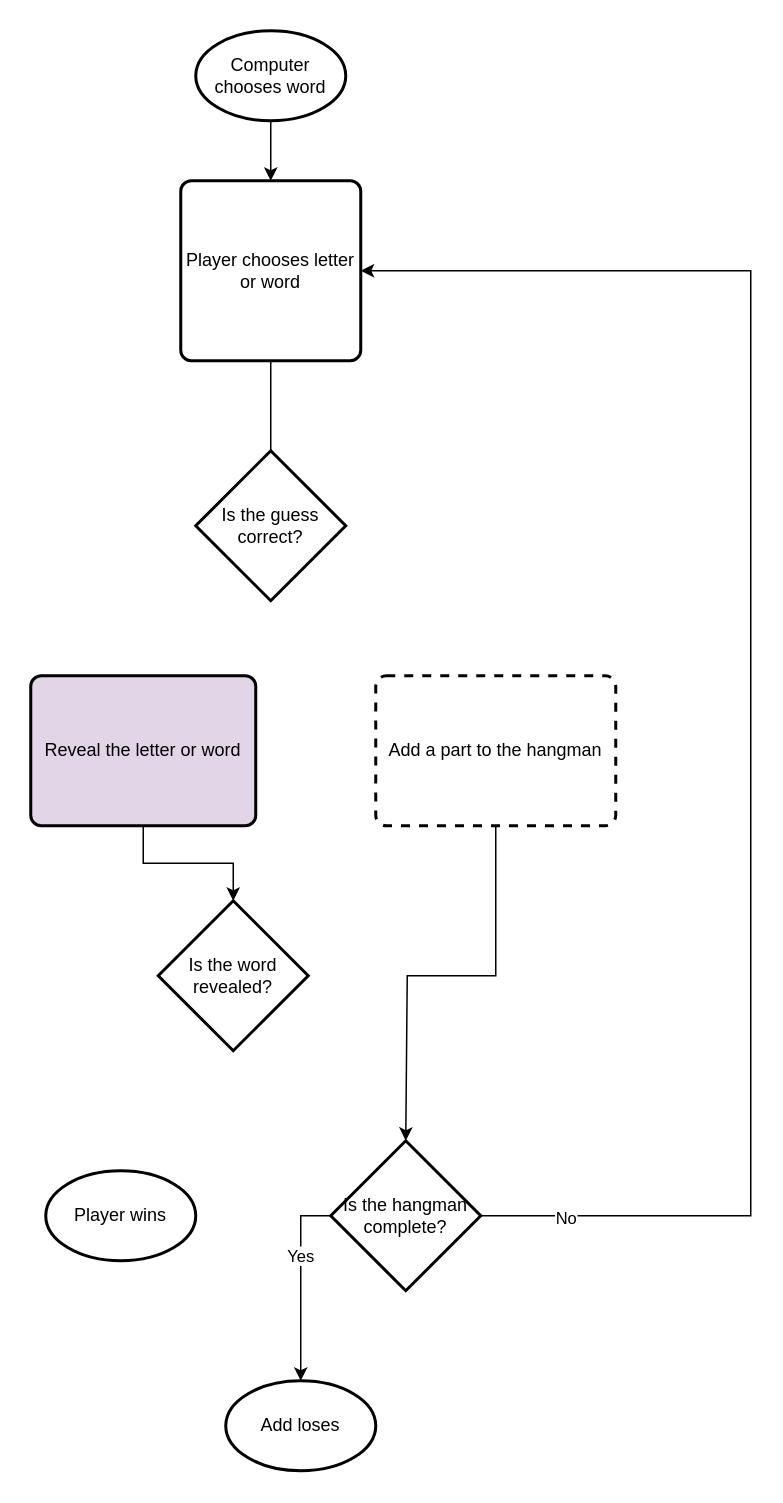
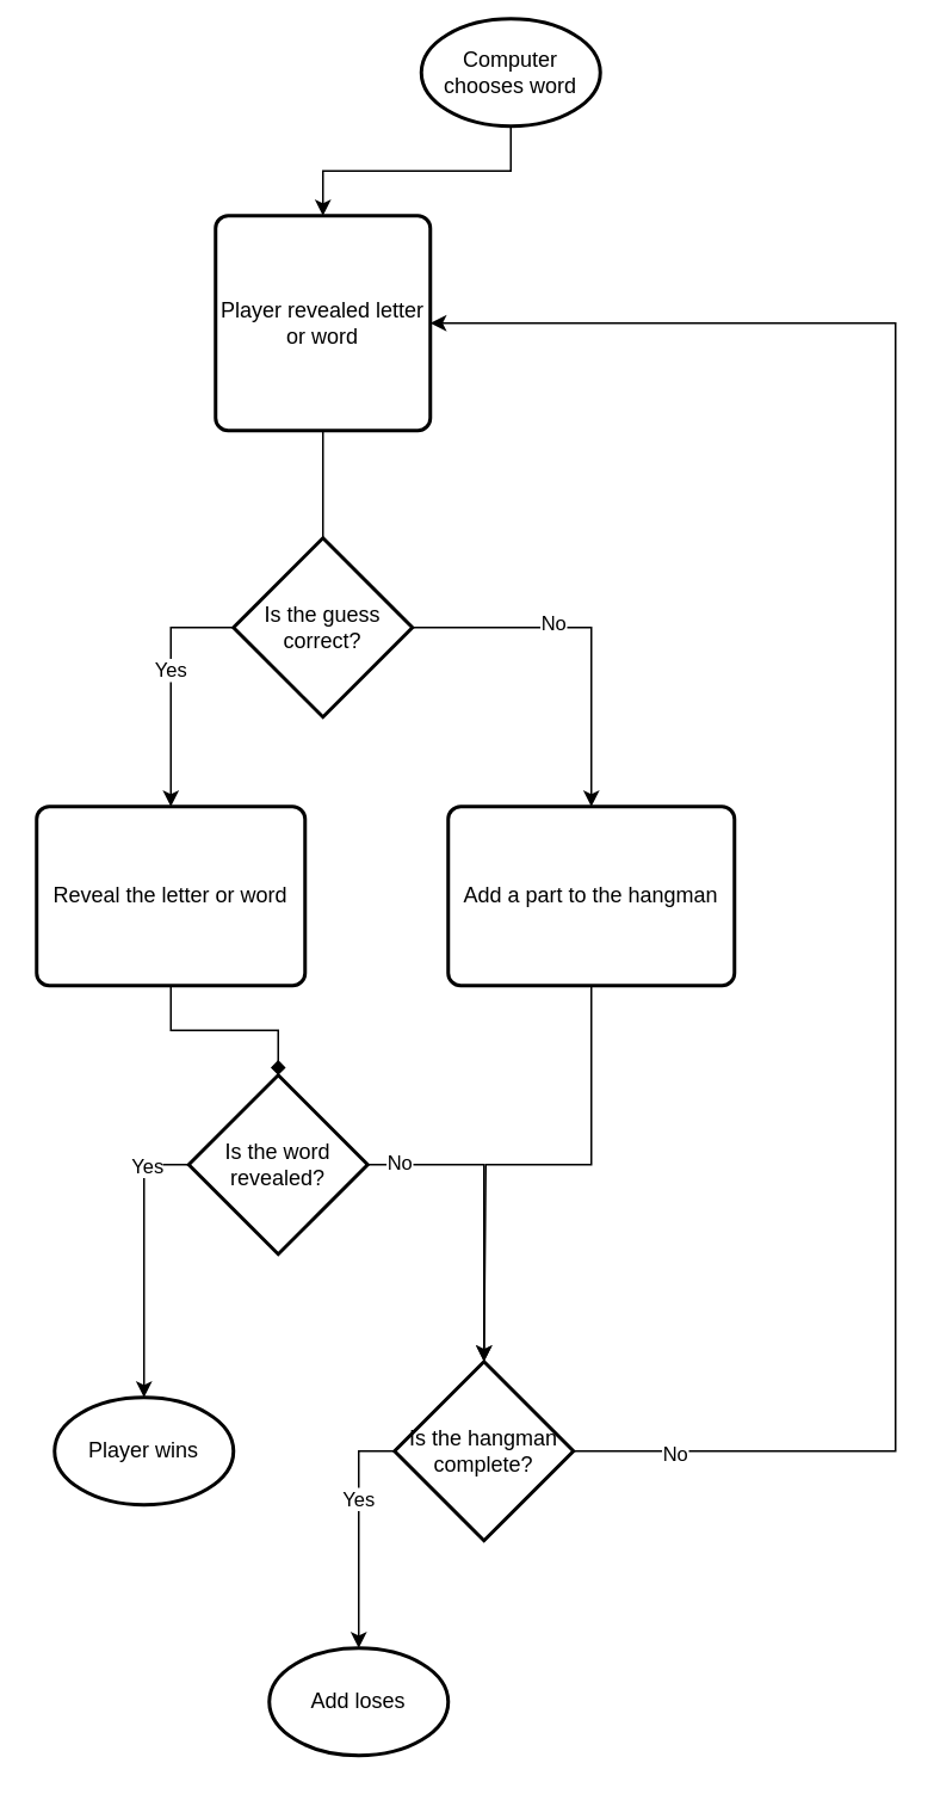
- <mxCell id="2" value="Computer chooses word" style="strokeWidth=2;html=1;shape=mxgraph.flowchart.start_1;whiteSpace=wrap;" vertex="1" parent="1"><mxGeometry x="130" y="20" width="100" height="60" as="geometry" /></mxCell>
+ <mxCell id="2" value="Computer chooses word" style="strokeWidth=2;html=1;shape=mxgraph.flowchart.start_1;whiteSpace=wrap;" vertex="1" parent="1"><mxGeometry x="235" y="10" width="100" height="60" as="geometry" /></mxCell>
- <mxCell id="3" value="Player chooses&amp;nbsp;&lt;span style=&quot;background-color: initial;&quot;&gt;letter or word&lt;/span&gt;" style="strokeWidth=2;html=1;shape=label;whiteSpace=wrap;rounded=1;absoluteArcSize=1;arcSize=14;" vertex="1" parent="1"><mxGeometry x="120" y="120" width="120" height="120" as="geometry" /></mxCell>
+ <mxCell id="3" value="Player revealed&amp;nbsp;&lt;span style=&quot;background-color: initial;&quot;&gt;letter or word&lt;/span&gt;" style="strokeWidth=2;html=1;shape=label;whiteSpace=wrap;rounded=1;absoluteArcSize=1;arcSize=14;" vertex="1" parent="1"><mxGeometry x="120" y="120" width="120" height="120" as="geometry" /></mxCell>
+ <mxCell id="6" style="edgeStyle=orthogonalEdgeStyle;rounded=0;orthogonalLoop=1;jettySize=auto;html=1;exitX=1;exitY=0.5;exitDx=0;exitDy=0;exitPerimeter=0;entryX=0.5;entryY=0;entryDx=0;entryDy=0;" edge="1" parent="1" source="8" target="10"><mxGeometry relative="1" as="geometry" /></mxCell>
+ <mxCell id="7" value="No" style="edgeLabel;html=1;align=center;verticalAlign=middle;resizable=0;points=[];" vertex="1" connectable="0" parent="6"><mxGeometry x="-0.22" y="3" relative="1" as="geometry"><mxPoint as="offset" /></mxGeometry></mxCell>
+ <mxCell id="4" style="edgeStyle=orthogonalEdgeStyle;rounded=0;orthogonalLoop=1;jettySize=auto;html=1;exitX=0;exitY=0.5;exitDx=0;exitDy=0;exitPerimeter=0;entryX=0.5;entryY=0;entryDx=0;entryDy=0;" edge="1" parent="1" source="8" target="9"><mxGeometry relative="1" as="geometry" /></mxCell>
+ <mxCell id="5" value="Yes" style="edgeLabel;html=1;align=center;verticalAlign=middle;resizable=0;points=[];" vertex="1" connectable="0" parent="4"><mxGeometry x="-0.141" y="-1" relative="1" as="geometry"><mxPoint as="offset" /></mxGeometry></mxCell>
- <mxCell id="9" value="Reveal the letter or word" style="rounded=1;whiteSpace=wrap;html=1;absoluteArcSize=1;arcSize=14;strokeWidth=2;fillColor=#e1d5e7;" vertex="1" parent="1"><mxGeometry x="20" y="450" width="150" height="100" as="geometry" /></mxCell>
+ <mxCell id="9" value="Reveal the letter or word" style="rounded=1;whiteSpace=wrap;html=1;absoluteArcSize=1;arcSize=14;strokeWidth=2;" vertex="1" parent="1"><mxGeometry x="20" y="450" width="150" height="100" as="geometry" /></mxCell>
- <mxCell id="10" value="Add a part to the hangman" style="rounded=1;whiteSpace=wrap;html=1;absoluteArcSize=1;arcSize=14;strokeWidth=2;dashed=1;" vertex="1" parent="1"><mxGeometry x="250" y="450" width="160" height="100" as="geometry" /></mxCell>
+ <mxCell id="10" value="Add a part to the hangman" style="rounded=1;whiteSpace=wrap;html=1;absoluteArcSize=1;arcSize=14;strokeWidth=2;" vertex="1" parent="1"><mxGeometry x="250" y="450" width="160" height="100" as="geometry" /></mxCell>
- <mxCell id="19" style="edgeStyle=orthogonalEdgeStyle;rounded=0;orthogonalLoop=1;jettySize=auto;html=1;exitX=0.5;exitY=1;exitDx=0;exitDy=0;entryX=0.5;entryY=0;entryDx=0;entryDy=0;entryPerimeter=0;" edge="1" parent="1" source="9" target="13"><mxGeometry relative="1" as="geometry" /></mxCell>
+ <mxCell id="19" style="edgeStyle=orthogonalEdgeStyle;rounded=0;orthogonalLoop=1;jettySize=auto;html=1;exitX=0.5;exitY=1;exitDx=0;exitDy=0;entryX=0.5;entryY=0;entryDx=0;entryDy=0;entryPerimeter=0;endArrow=diamond;" edge="1" parent="1" source="9" target="13"><mxGeometry relative="1" as="geometry" /></mxCell>
+ <mxCell id="23" style="edgeStyle=orthogonalEdgeStyle;rounded=0;orthogonalLoop=1;jettySize=auto;html=1;exitX=1;exitY=0.5;exitDx=0;exitDy=0;exitPerimeter=0;entryX=0.5;entryY=0;entryDx=0;entryDy=0;entryPerimeter=0;" edge="1" parent="1" source="13" target="16"><mxGeometry relative="1" as="geometry" /></mxCell>
+ <mxCell id="24" value="No" style="edgeLabel;html=1;align=center;verticalAlign=middle;resizable=0;points=[];" vertex="1" connectable="0" parent="23"><mxGeometry x="-0.8" y="2" relative="1" as="geometry"><mxPoint as="offset" /></mxGeometry></mxCell>
+ <mxCell id="21" style="edgeStyle=orthogonalEdgeStyle;rounded=0;orthogonalLoop=1;jettySize=auto;html=1;exitX=0;exitY=0.5;exitDx=0;exitDy=0;exitPerimeter=0;entryX=0.5;entryY=0;entryDx=0;entryDy=0;entryPerimeter=0;" edge="1" parent="1" source="13" target="17"><mxGeometry relative="1" as="geometry" /></mxCell>
+ <mxCell id="22" value="Yes" style="edgeLabel;html=1;align=center;verticalAlign=middle;resizable=0;points=[];" vertex="1" connectable="0" parent="21"><mxGeometry x="-0.689" relative="1" as="geometry"><mxPoint as="offset" /></mxGeometry></mxCell>
